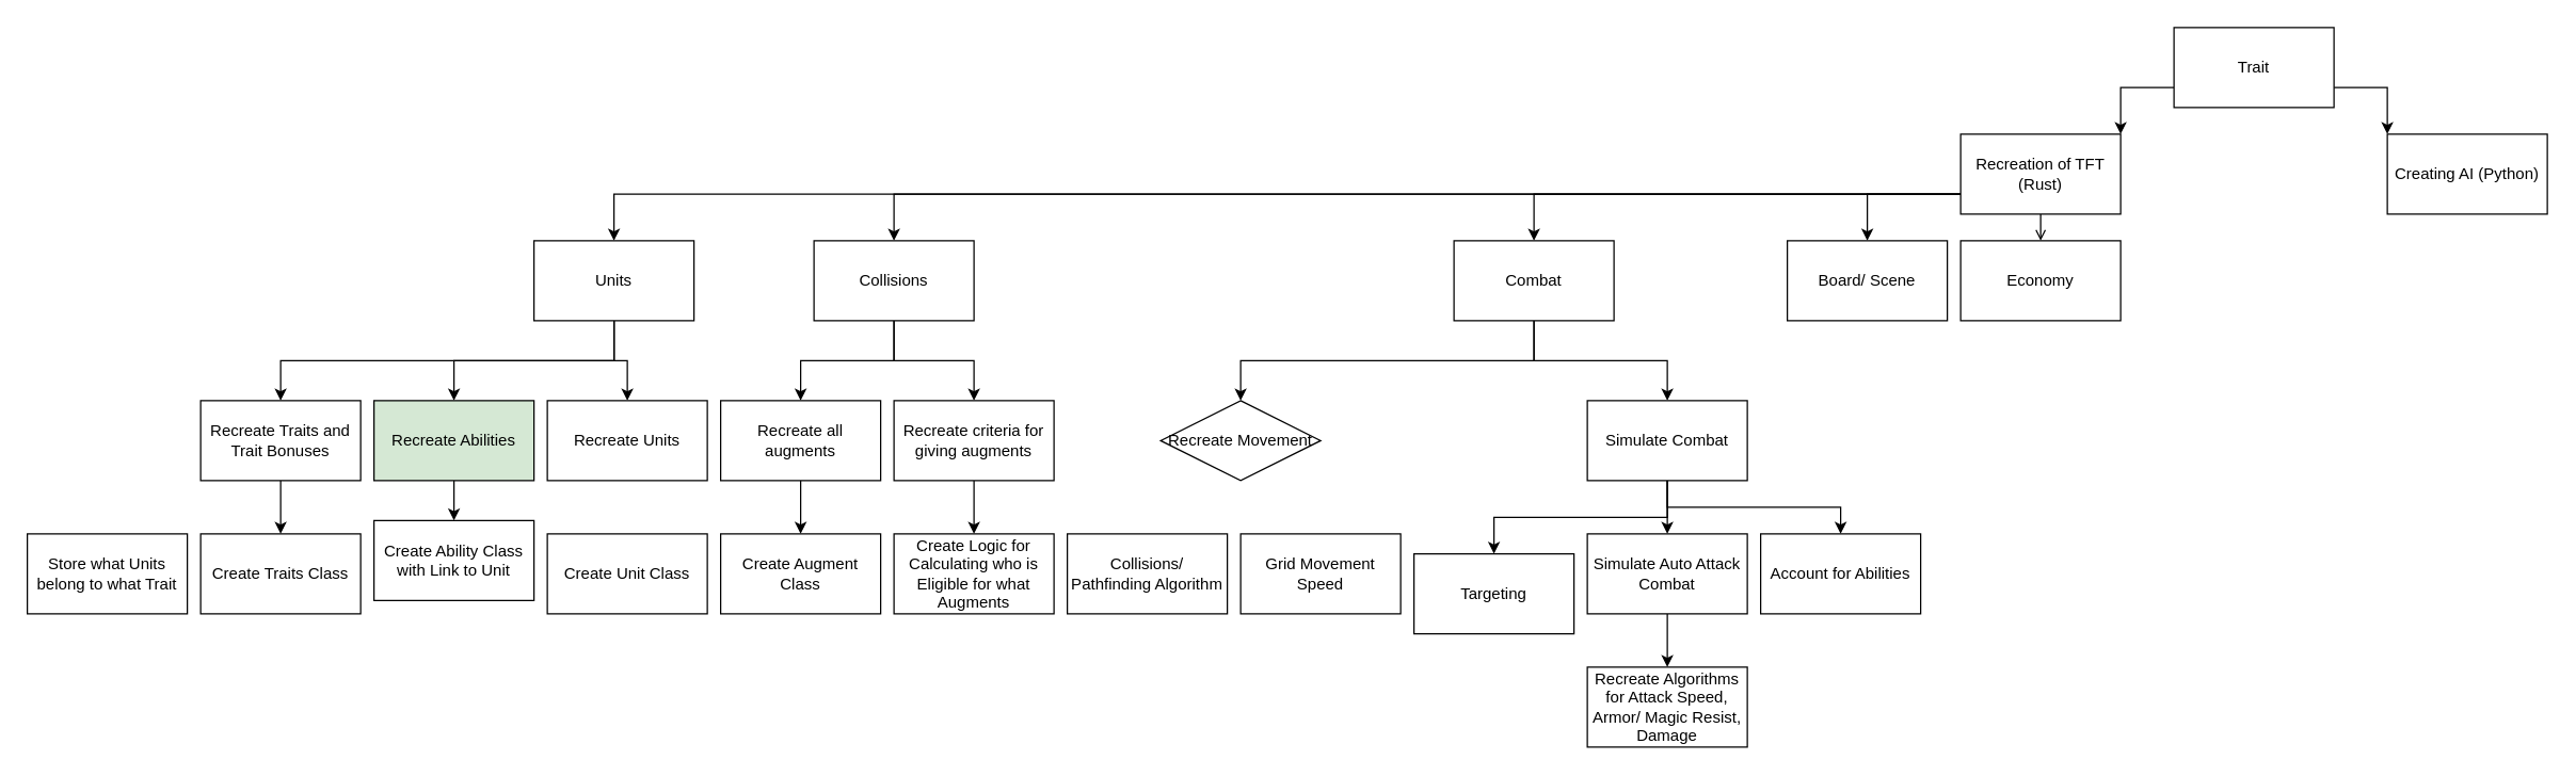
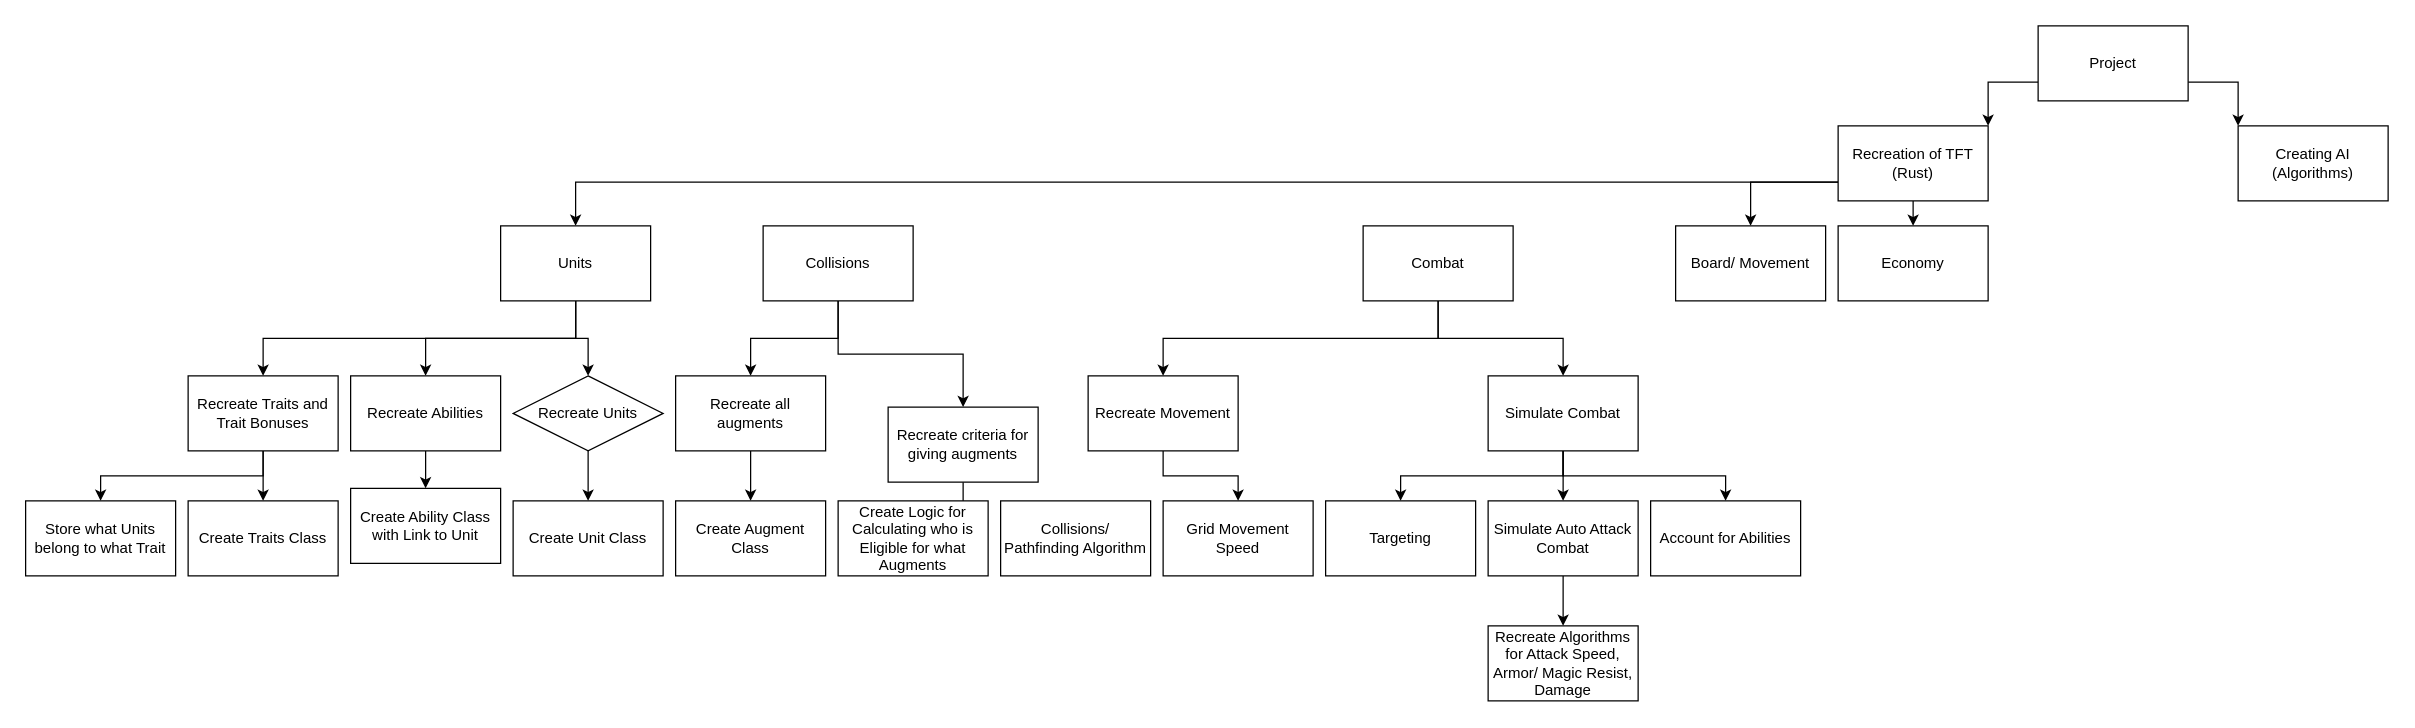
- <mxCell id="4" value="Trait" style="rounded=0;whiteSpace=wrap;html=1;" parent="1" vertex="1"><mxGeometry x="1630" width="120" height="60" as="geometry" y="20" /></mxCell>
+ <mxCell id="4" value="Project" style="rounded=0;whiteSpace=wrap;html=1;" parent="1" vertex="1"><mxGeometry x="1630" width="120" height="60" as="geometry" y="20" /></mxCell>
- <mxCell id="11" value="Creating AI (Python)" style="rounded=0;whiteSpace=wrap;html=1;" parent="1" vertex="1"><mxGeometry x="1790" y="100" width="120" height="60" as="geometry" /></mxCell>
+ <mxCell id="11" value="Creating AI (Algorithms)" style="rounded=0;whiteSpace=wrap;html=1;" parent="1" vertex="1"><mxGeometry x="1790" y="100" width="120" height="60" as="geometry" /></mxCell>
- <mxCell id="5" style="edgeStyle=orthogonalEdgeStyle;rounded=0;orthogonalLoop=1;jettySize=auto;html=1;exitX=0;exitY=0.75;exitDx=0;exitDy=0;" parent="1" source="10" target="19" edge="1"><mxGeometry relative="1" as="geometry" /></mxCell>
- <mxCell id="6" style="edgeStyle=orthogonalEdgeStyle;rounded=0;orthogonalLoop=1;jettySize=auto;html=1;exitX=0;exitY=0.75;exitDx=0;exitDy=0;" parent="1" source="10" target="14" edge="1"><mxGeometry relative="1" as="geometry" /></mxCell>
- <mxCell id="8" style="edgeStyle=orthogonalEdgeStyle;rounded=0;orthogonalLoop=1;jettySize=auto;html=1;exitX=0.5;exitY=1;exitDx=0;exitDy=0;entryX=0.5;entryY=0;entryDx=0;entryDy=0;endArrow=open;" parent="1" source="10" target="15" edge="1"><mxGeometry relative="1" as="geometry" /></mxCell>
+ <mxCell id="8" style="edgeStyle=orthogonalEdgeStyle;rounded=0;orthogonalLoop=1;jettySize=auto;html=1;exitX=0.5;exitY=1;exitDx=0;exitDy=0;entryX=0.5;entryY=0;entryDx=0;entryDy=0;" parent="1" source="10" target="15" edge="1"><mxGeometry relative="1" as="geometry" /></mxCell>
- <mxCell id="16" value="Board/ Scene" style="rounded=0;whiteSpace=wrap;html=1;" parent="1" vertex="1"><mxGeometry x="1340" y="180" width="120" height="60" as="geometry" /></mxCell>
+ <mxCell id="16" value="Board/ Movement" style="rounded=0;whiteSpace=wrap;html=1;" parent="1" vertex="1"><mxGeometry x="1340" y="180" width="120" height="60" as="geometry" /></mxCell>
- <mxCell id="31" value="Recreate Abilities" style="rounded=0;whiteSpace=wrap;html=1;fillColor=#d5e8d4;" parent="1" vertex="1"><mxGeometry x="280" y="300" width="120" height="60" as="geometry" /></mxCell>
+ <mxCell id="31" value="Recreate Abilities" style="rounded=0;whiteSpace=wrap;html=1;" parent="1" vertex="1"><mxGeometry x="280" y="300" width="120" height="60" as="geometry" /></mxCell>
- <mxCell id="29" value="Recreate Units" style="rounded=0;whiteSpace=wrap;html=1;" parent="1" vertex="1"><mxGeometry x="410" y="300" width="120" height="60" as="geometry" /></mxCell>
+ <mxCell id="29" value="Recreate Units" style="rhombus;whiteSpace=wrap;html=1;" parent="1" vertex="1"><mxGeometry x="410" y="300" width="120" height="60" as="geometry" /></mxCell>
- <mxCell id="23" value="Recreate criteria for giving augments" style="rounded=0;whiteSpace=wrap;html=1;" parent="1" vertex="1"><mxGeometry x="670" y="300" width="120" height="60" as="geometry" /></mxCell>
+ <mxCell id="23" value="Recreate criteria for giving augments" style="rounded=0;whiteSpace=wrap;html=1;" parent="1" vertex="1"><mxGeometry x="710" y="325" width="120" height="60" as="geometry" /></mxCell>
- <mxCell id="42" value="Recreate Movement" style="rhombus;whiteSpace=wrap;html=1;" vertex="1" parent="1"><mxGeometry x="870" y="300" width="120" height="60" as="geometry" /></mxCell>
+ <mxCell id="42" value="Recreate Movement" style="rounded=0;whiteSpace=wrap;html=1;" vertex="1" parent="1"><mxGeometry x="870" y="300" width="120" height="60" as="geometry" /></mxCell>
+ <mxCell id="28" style="edgeStyle=orthogonalEdgeStyle;rounded=0;orthogonalLoop=1;jettySize=auto;html=1;exitX=0.5;exitY=1;exitDx=0;exitDy=0;" edge="1" parent="1" source="29" target="35"><mxGeometry relative="1" as="geometry"><mxPoint x="940" y="420" as="targetPoint" /></mxGeometry></mxCell>
+ <mxCell id="33" style="edgeStyle=orthogonalEdgeStyle;rounded=0;orthogonalLoop=1;jettySize=auto;html=1;exitX=0.5;exitY=1;exitDx=0;exitDy=0;" edge="1" parent="1" source="34" target="38"><mxGeometry relative="1" as="geometry" /></mxCell>
+ <mxCell id="41" style="edgeStyle=orthogonalEdgeStyle;rounded=0;orthogonalLoop=1;jettySize=auto;html=1;exitX=0.5;exitY=1;exitDx=0;exitDy=0;entryX=0.5;entryY=0;entryDx=0;entryDy=0;" edge="1" parent="1" source="42" target="49"><mxGeometry relative="1" as="geometry" /></mxCell>
- <mxCell id="47" value="Targeting" style="rounded=0;whiteSpace=wrap;html=1;" vertex="1" parent="1"><mxGeometry x="1060" y="415" width="120" height="60" as="geometry" /></mxCell>
+ <mxCell id="47" value="Targeting" style="rounded=0;whiteSpace=wrap;html=1;" vertex="1" parent="1"><mxGeometry x="1060" y="400" width="120" height="60" as="geometry" /></mxCell>
